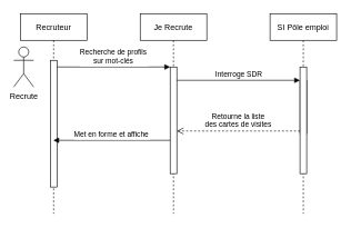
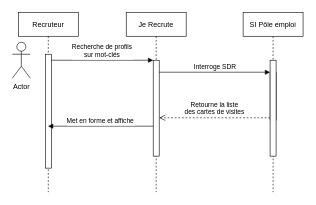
- <mxCell id="8" value="Recrute" style="shape=umlActor;verticalLabelPosition=bottom;verticalAlign=top;html=1;outlineConnect=0;" vertex="1" parent="1"><mxGeometry x="20" y="70" width="30" height="60" as="geometry" /></mxCell>
+ <mxCell id="8" value="Actor" style="shape=umlActor;verticalLabelPosition=bottom;verticalAlign=top;html=1;outlineConnect=0;" vertex="1" parent="1"><mxGeometry x="20" y="70" width="30" height="60" as="geometry" /></mxCell>
